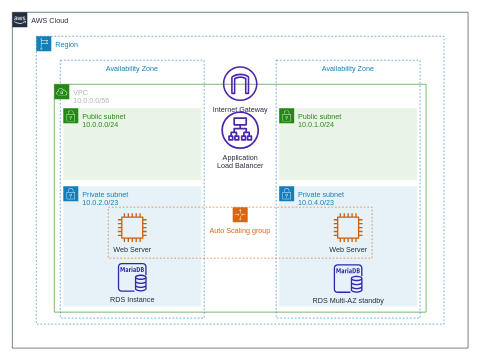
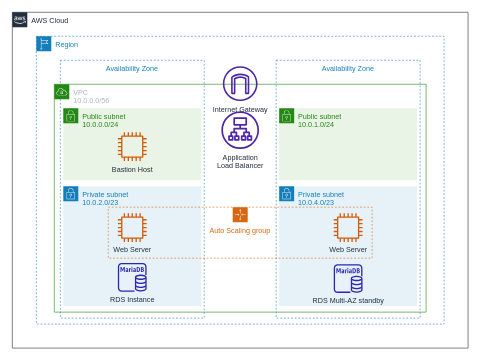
+ <mxCell id="8" value="Bastion Host" style="sketch=0;outlineConnect=0;fontColor=#232F3E;gradientColor=none;fillColor=#D45B07;strokeColor=none;dashed=0;verticalLabelPosition=bottom;verticalAlign=top;align=center;html=1;fontSize=12;fontStyle=0;aspect=fixed;pointerEvents=1;shape=mxgraph.aws4.instance2;" vertex="1" parent="7"><mxGeometry x="91" y="40" width="48" height="48" as="geometry" /></mxCell>
